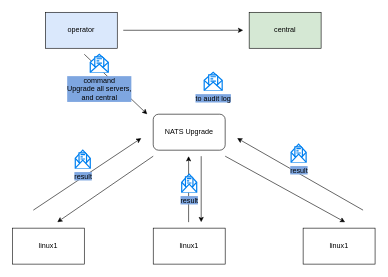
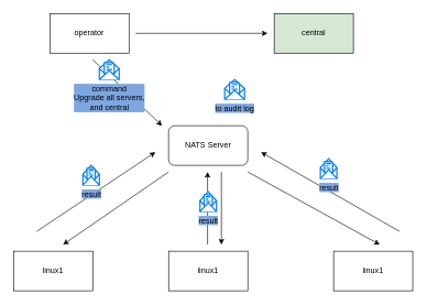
- <mxCell id="3" value="operator" style="rounded=0;whiteSpace=wrap;html=1;fillColor=#dae8fc;" vertex="1" parent="1"><mxGeometry x="75" y="20" width="120" height="60" as="geometry" /></mxCell>
+ <mxCell id="3" value="operator" style="rounded=0;whiteSpace=wrap;html=1;" vertex="1" parent="1"><mxGeometry x="75" y="20" width="120" height="60" as="geometry" /></mxCell>
- <mxCell id="7" value="NATS Upgrade" style="rounded=1;whiteSpace=wrap;html=1;" vertex="1" parent="1"><mxGeometry x="255" y="190" width="120" height="60" as="geometry" /></mxCell>
+ <mxCell id="7" value="NATS Server" style="rounded=1;whiteSpace=wrap;html=1;" vertex="1" parent="1"><mxGeometry x="255" y="190" width="120" height="60" as="geometry" /></mxCell>
